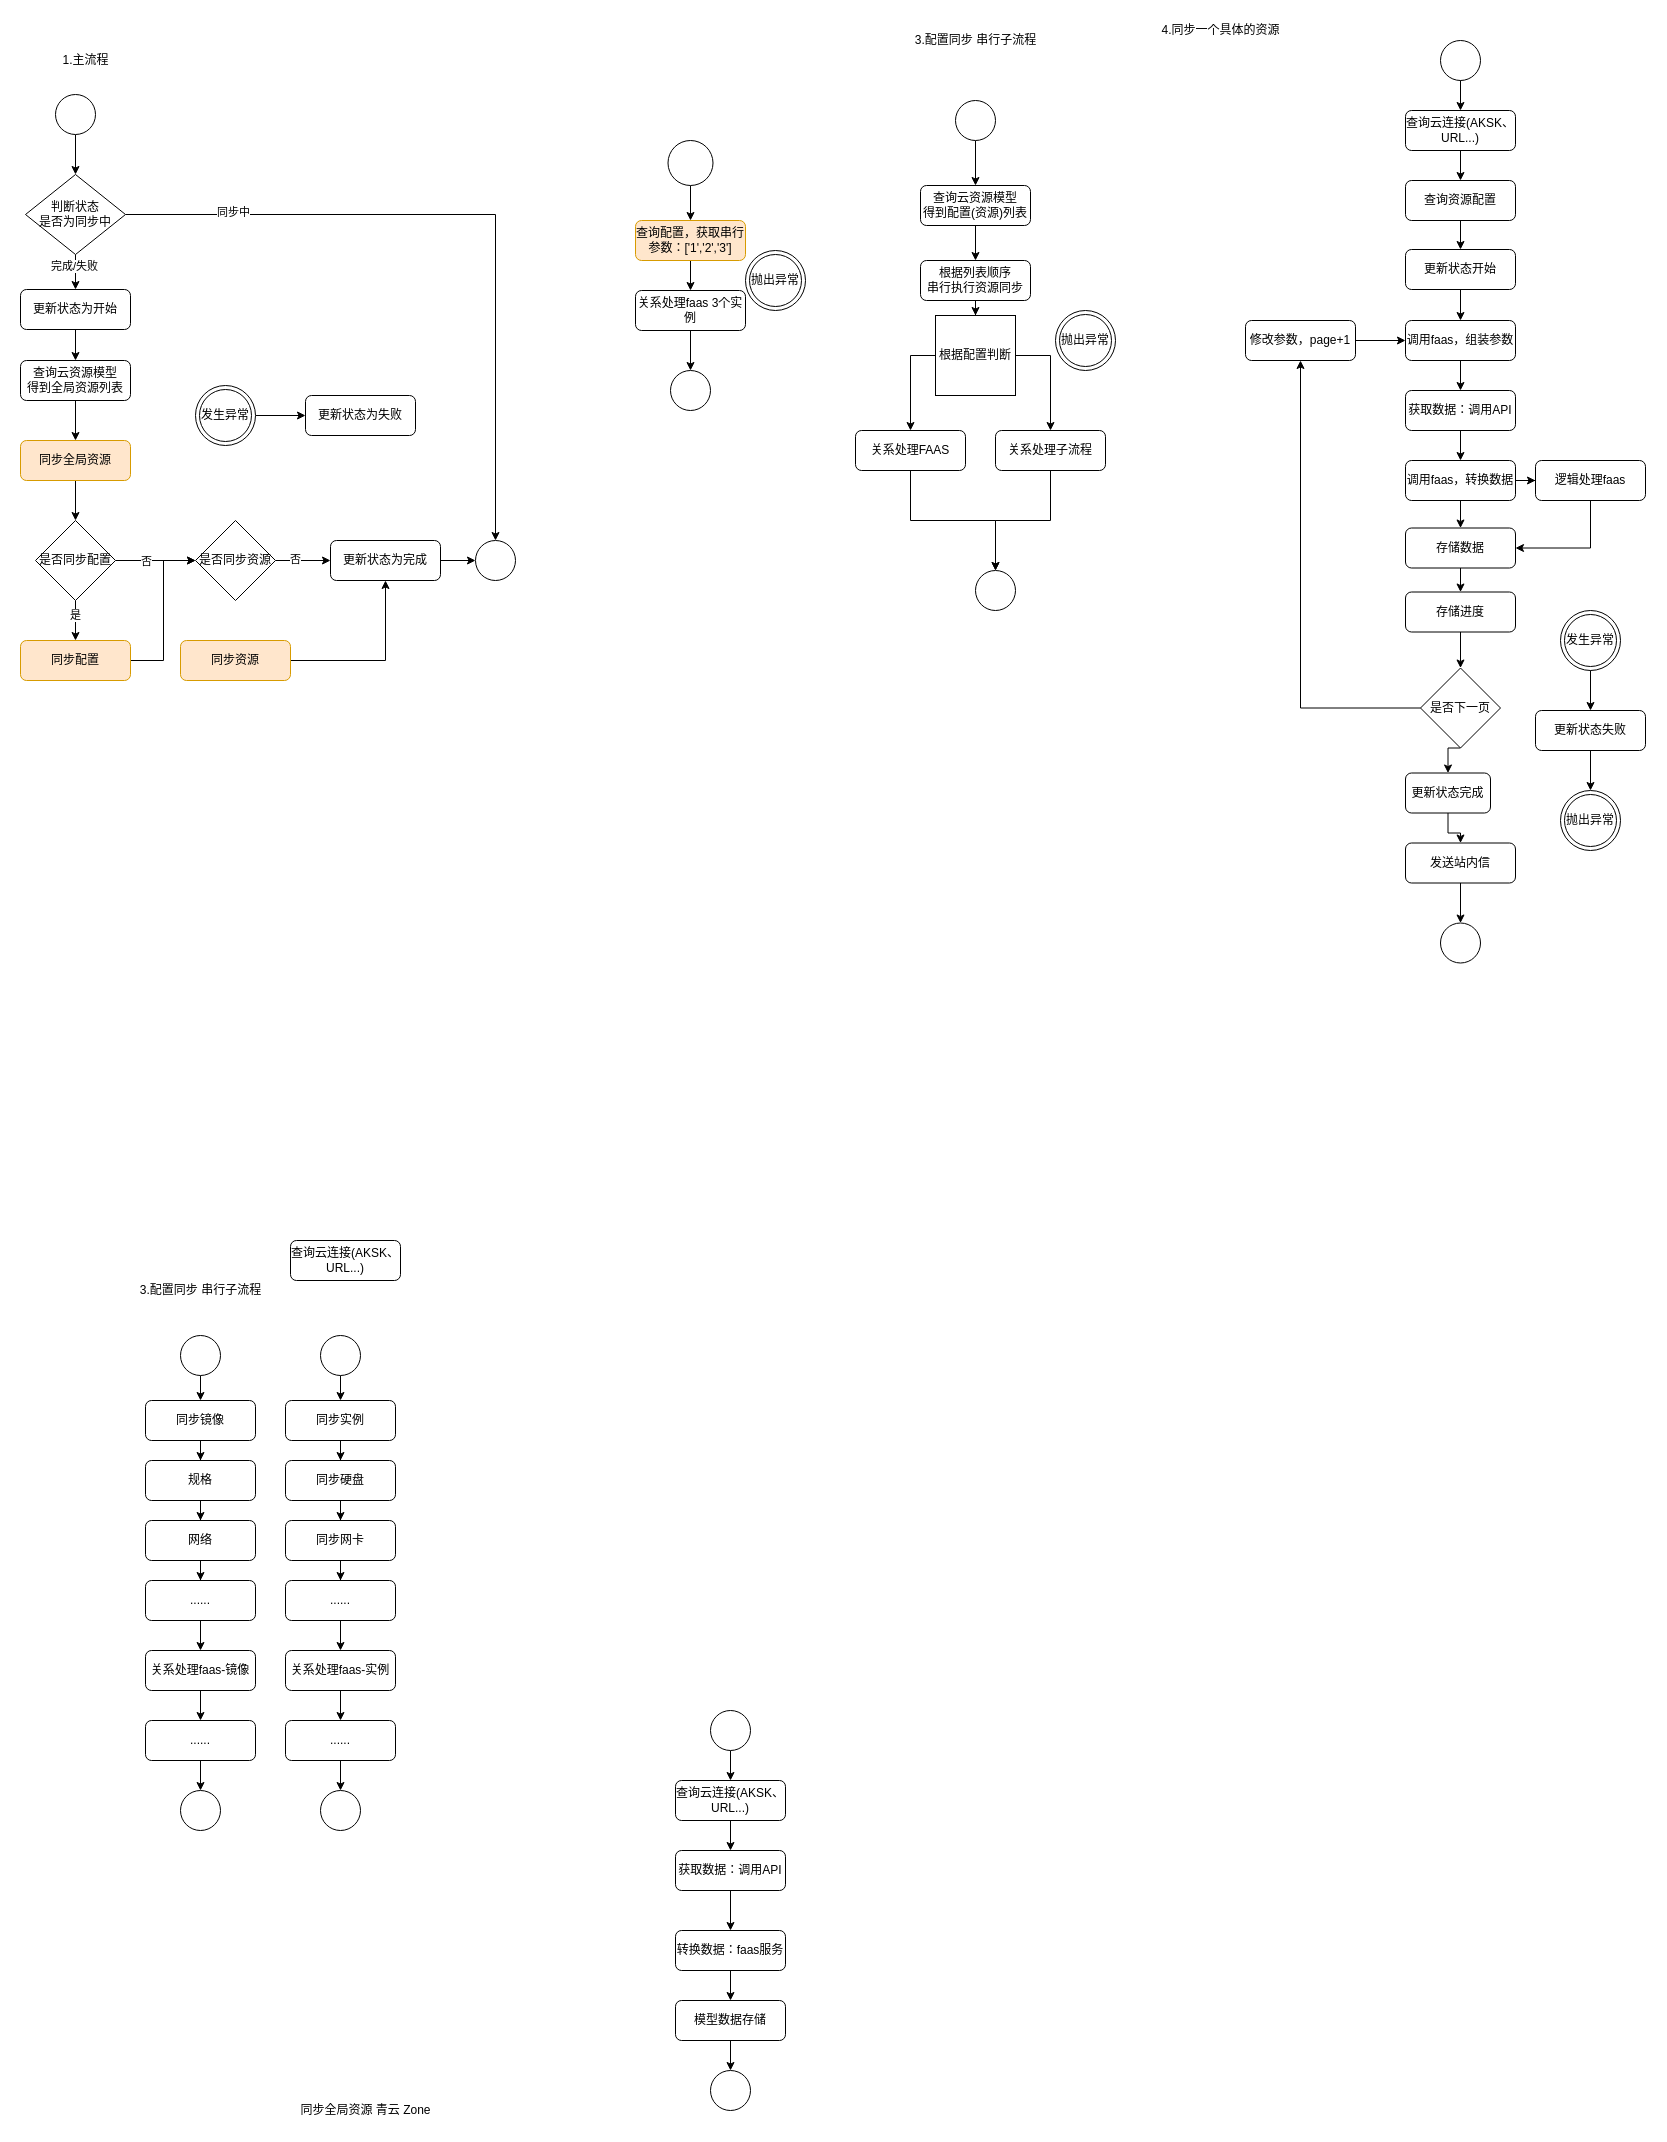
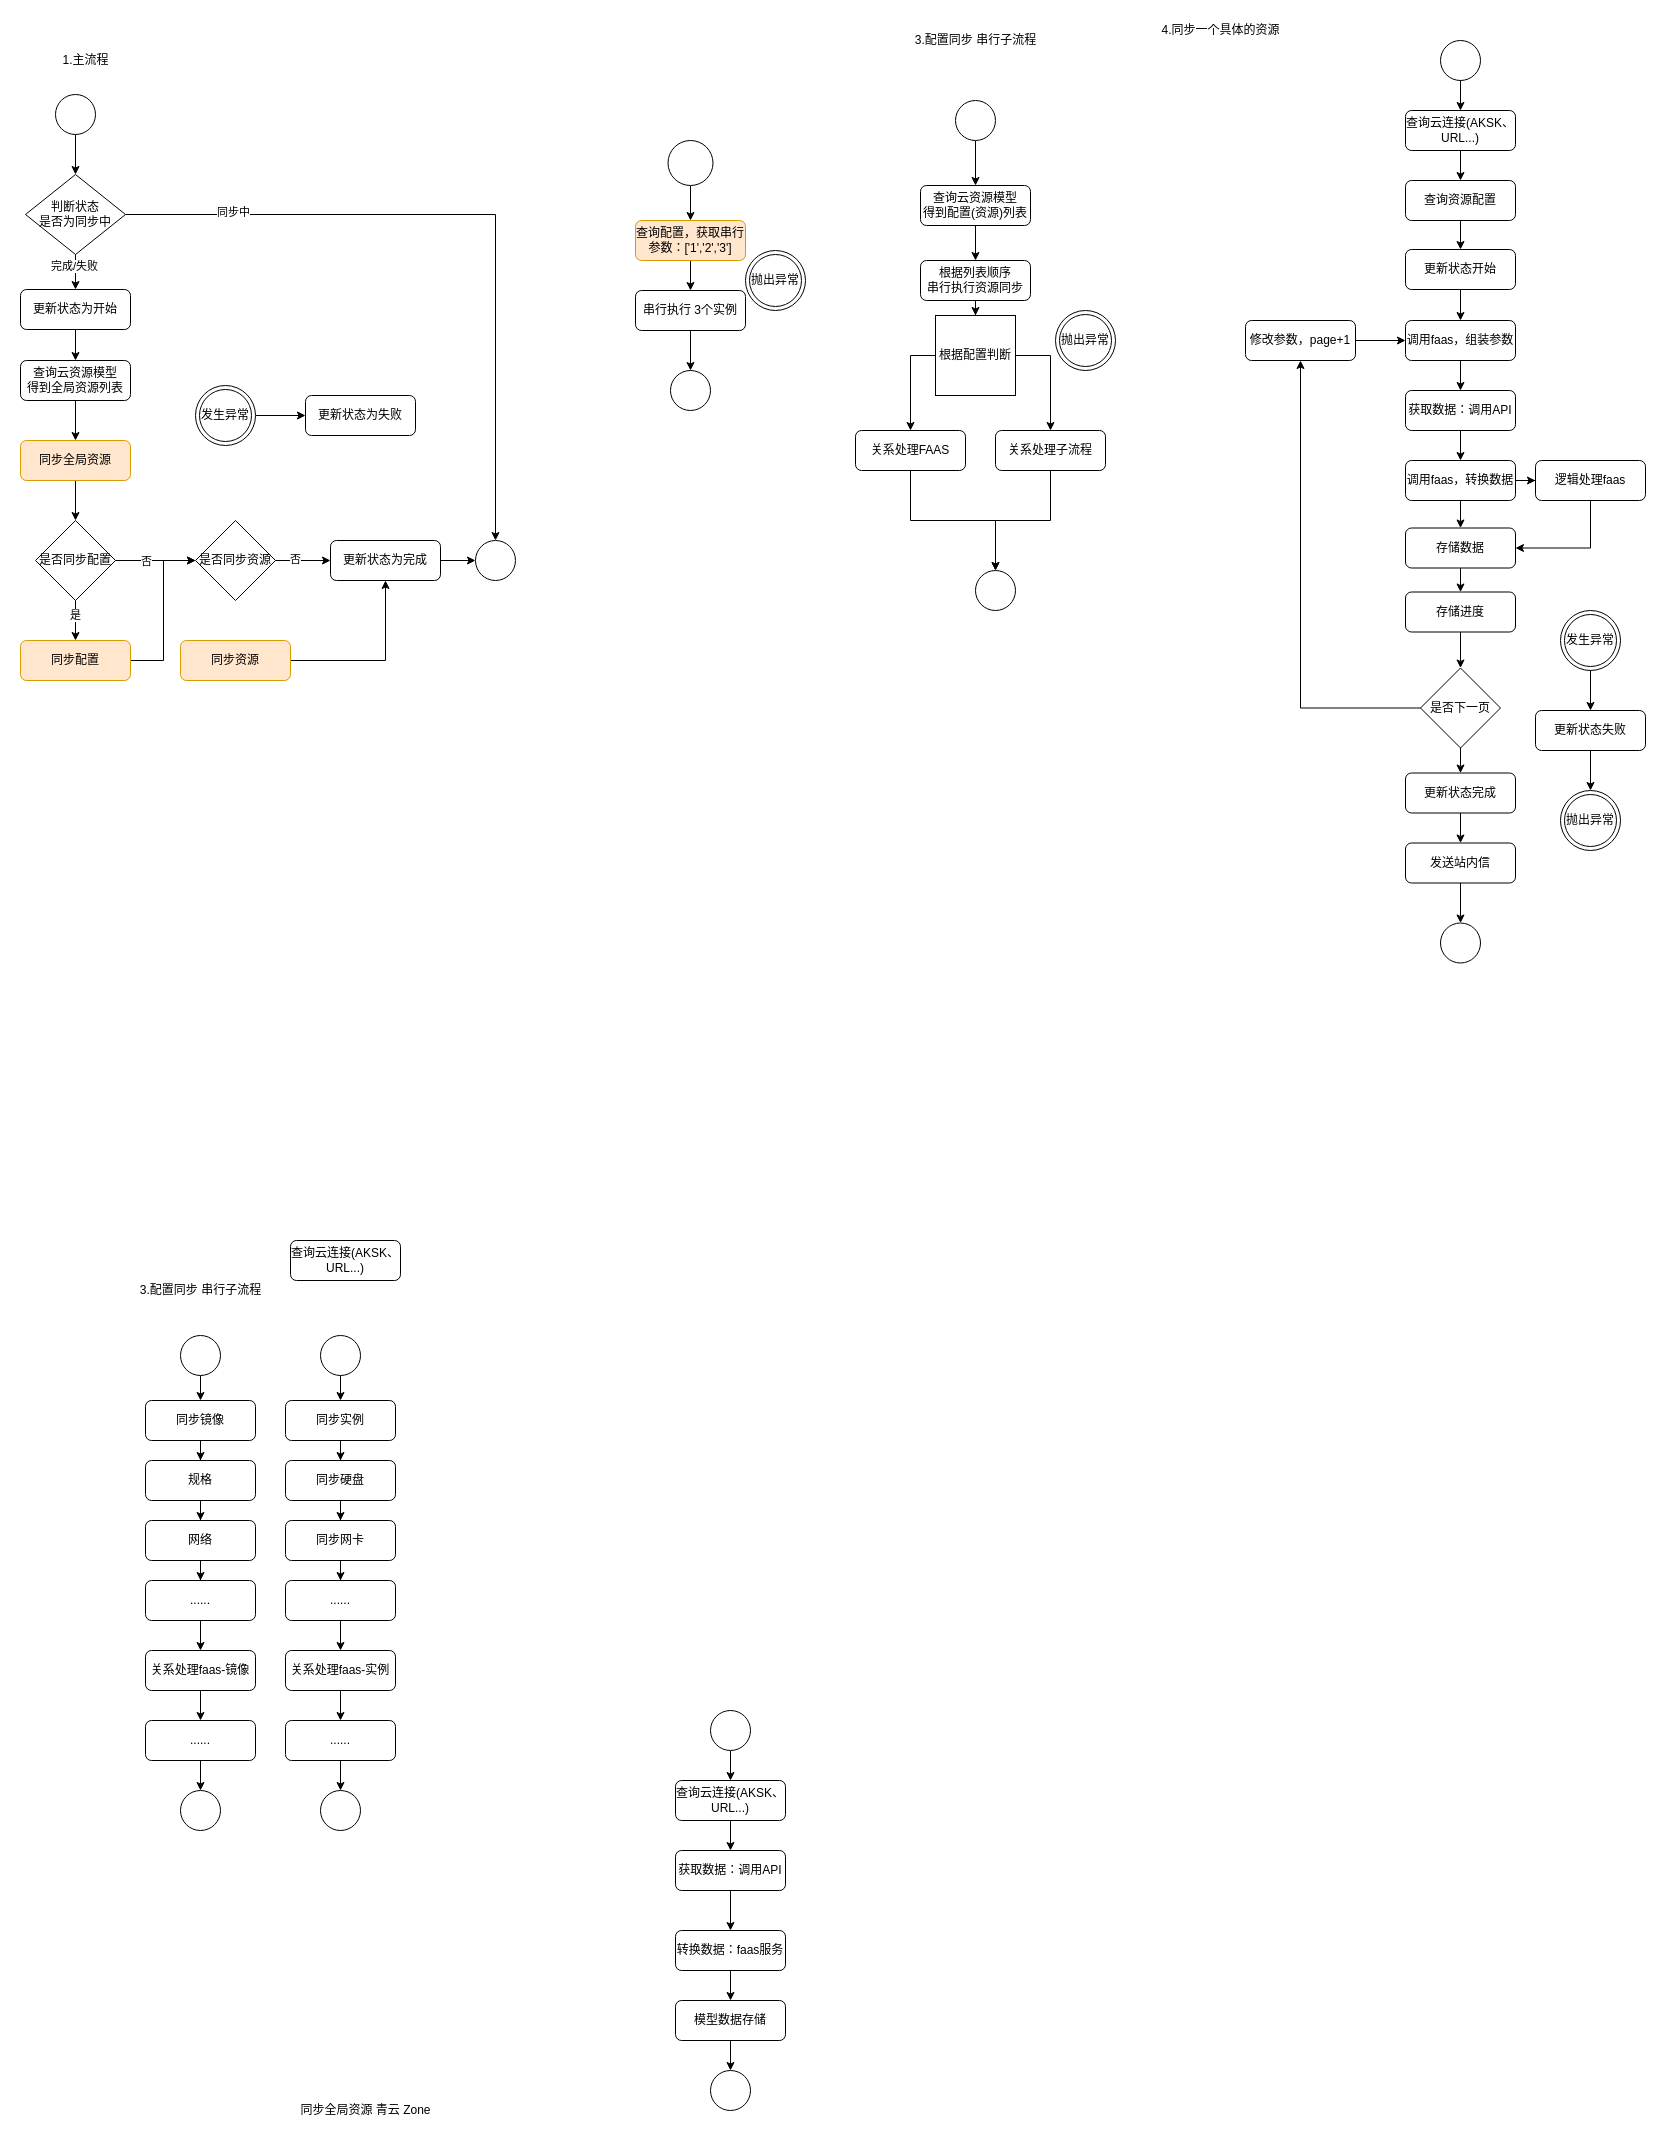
- <mxCell id="35" value="关系处理faas&amp;nbsp;3个实例" style="rounded=1;whiteSpace=wrap;html=1;" vertex="1" parent="1"><mxGeometry x="635" y="290" width="110" height="40" as="geometry" /></mxCell>
+ <mxCell id="35" value="串行执行&amp;nbsp;3个实例" style="rounded=1;whiteSpace=wrap;html=1;" vertex="1" parent="1"><mxGeometry x="635" y="290" width="110" height="40" as="geometry" /></mxCell>
- <mxCell id="111" value="更新状态完成" style="rounded=1;whiteSpace=wrap;html=1;" vertex="1" parent="1"><mxGeometry x="1405" y="772.5" width="85" height="40" as="geometry" /></mxCell>
+ <mxCell id="111" value="更新状态完成" style="rounded=1;whiteSpace=wrap;html=1;" vertex="1" parent="1"><mxGeometry x="1405" y="772.5" width="110" height="40" as="geometry" /></mxCell>
